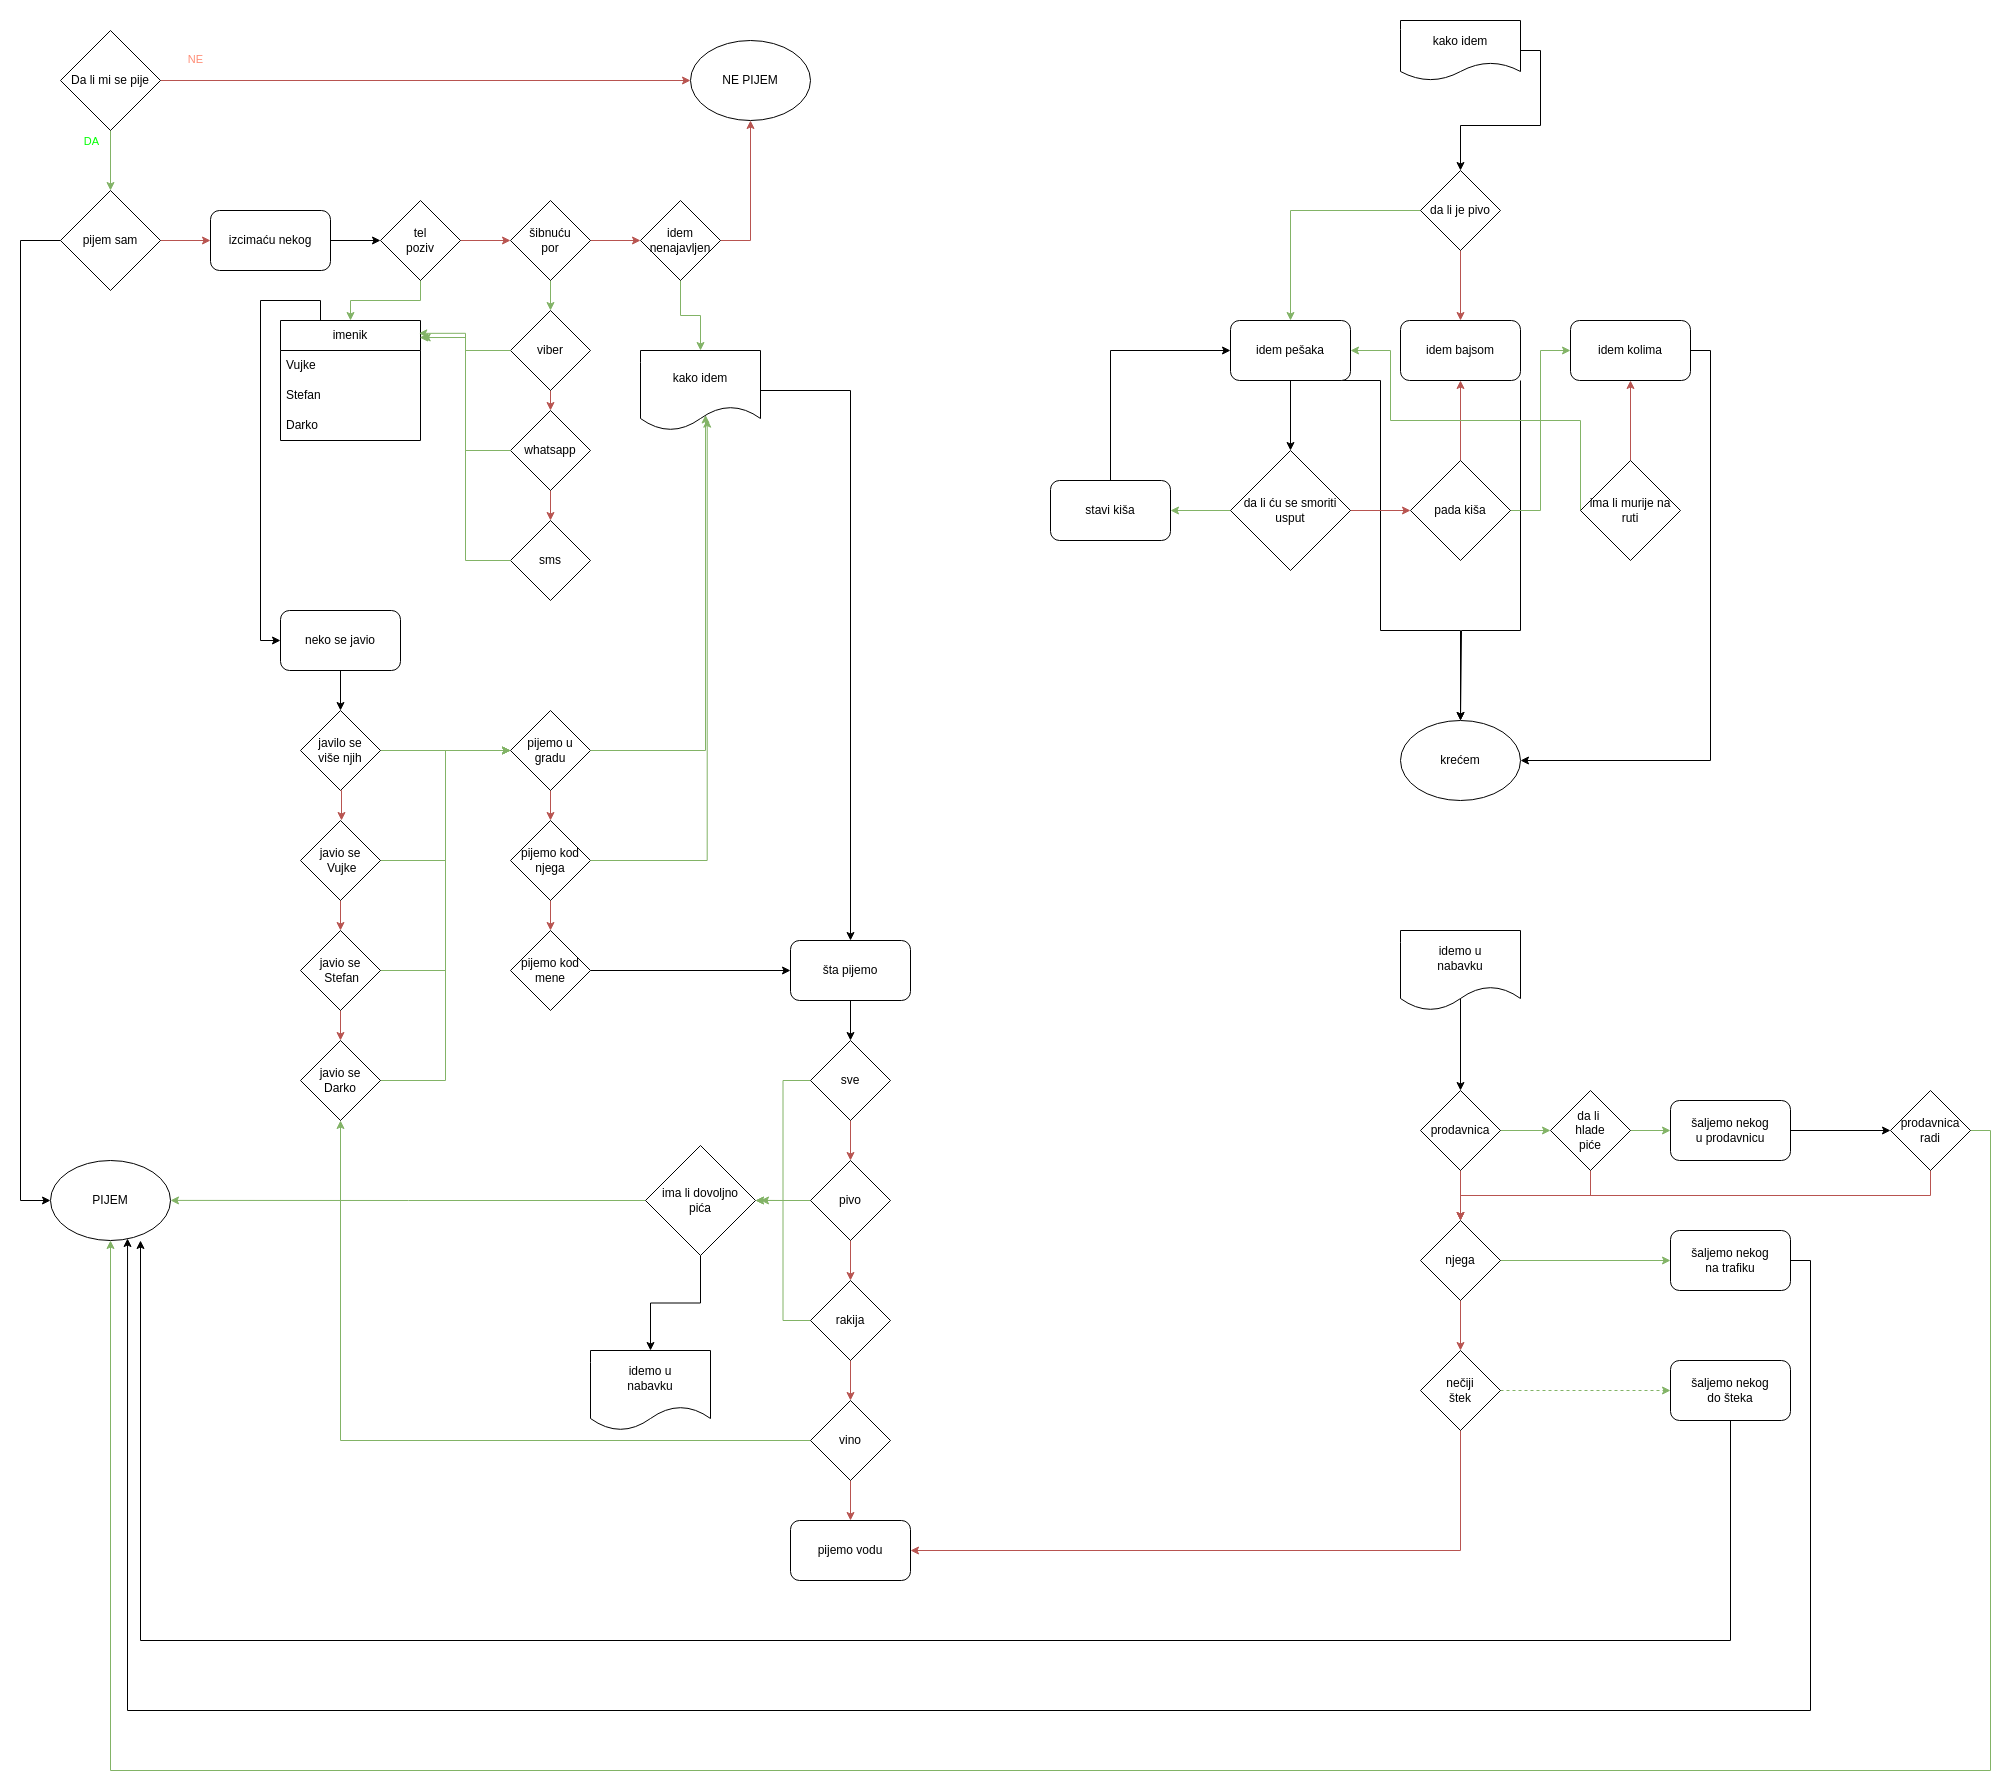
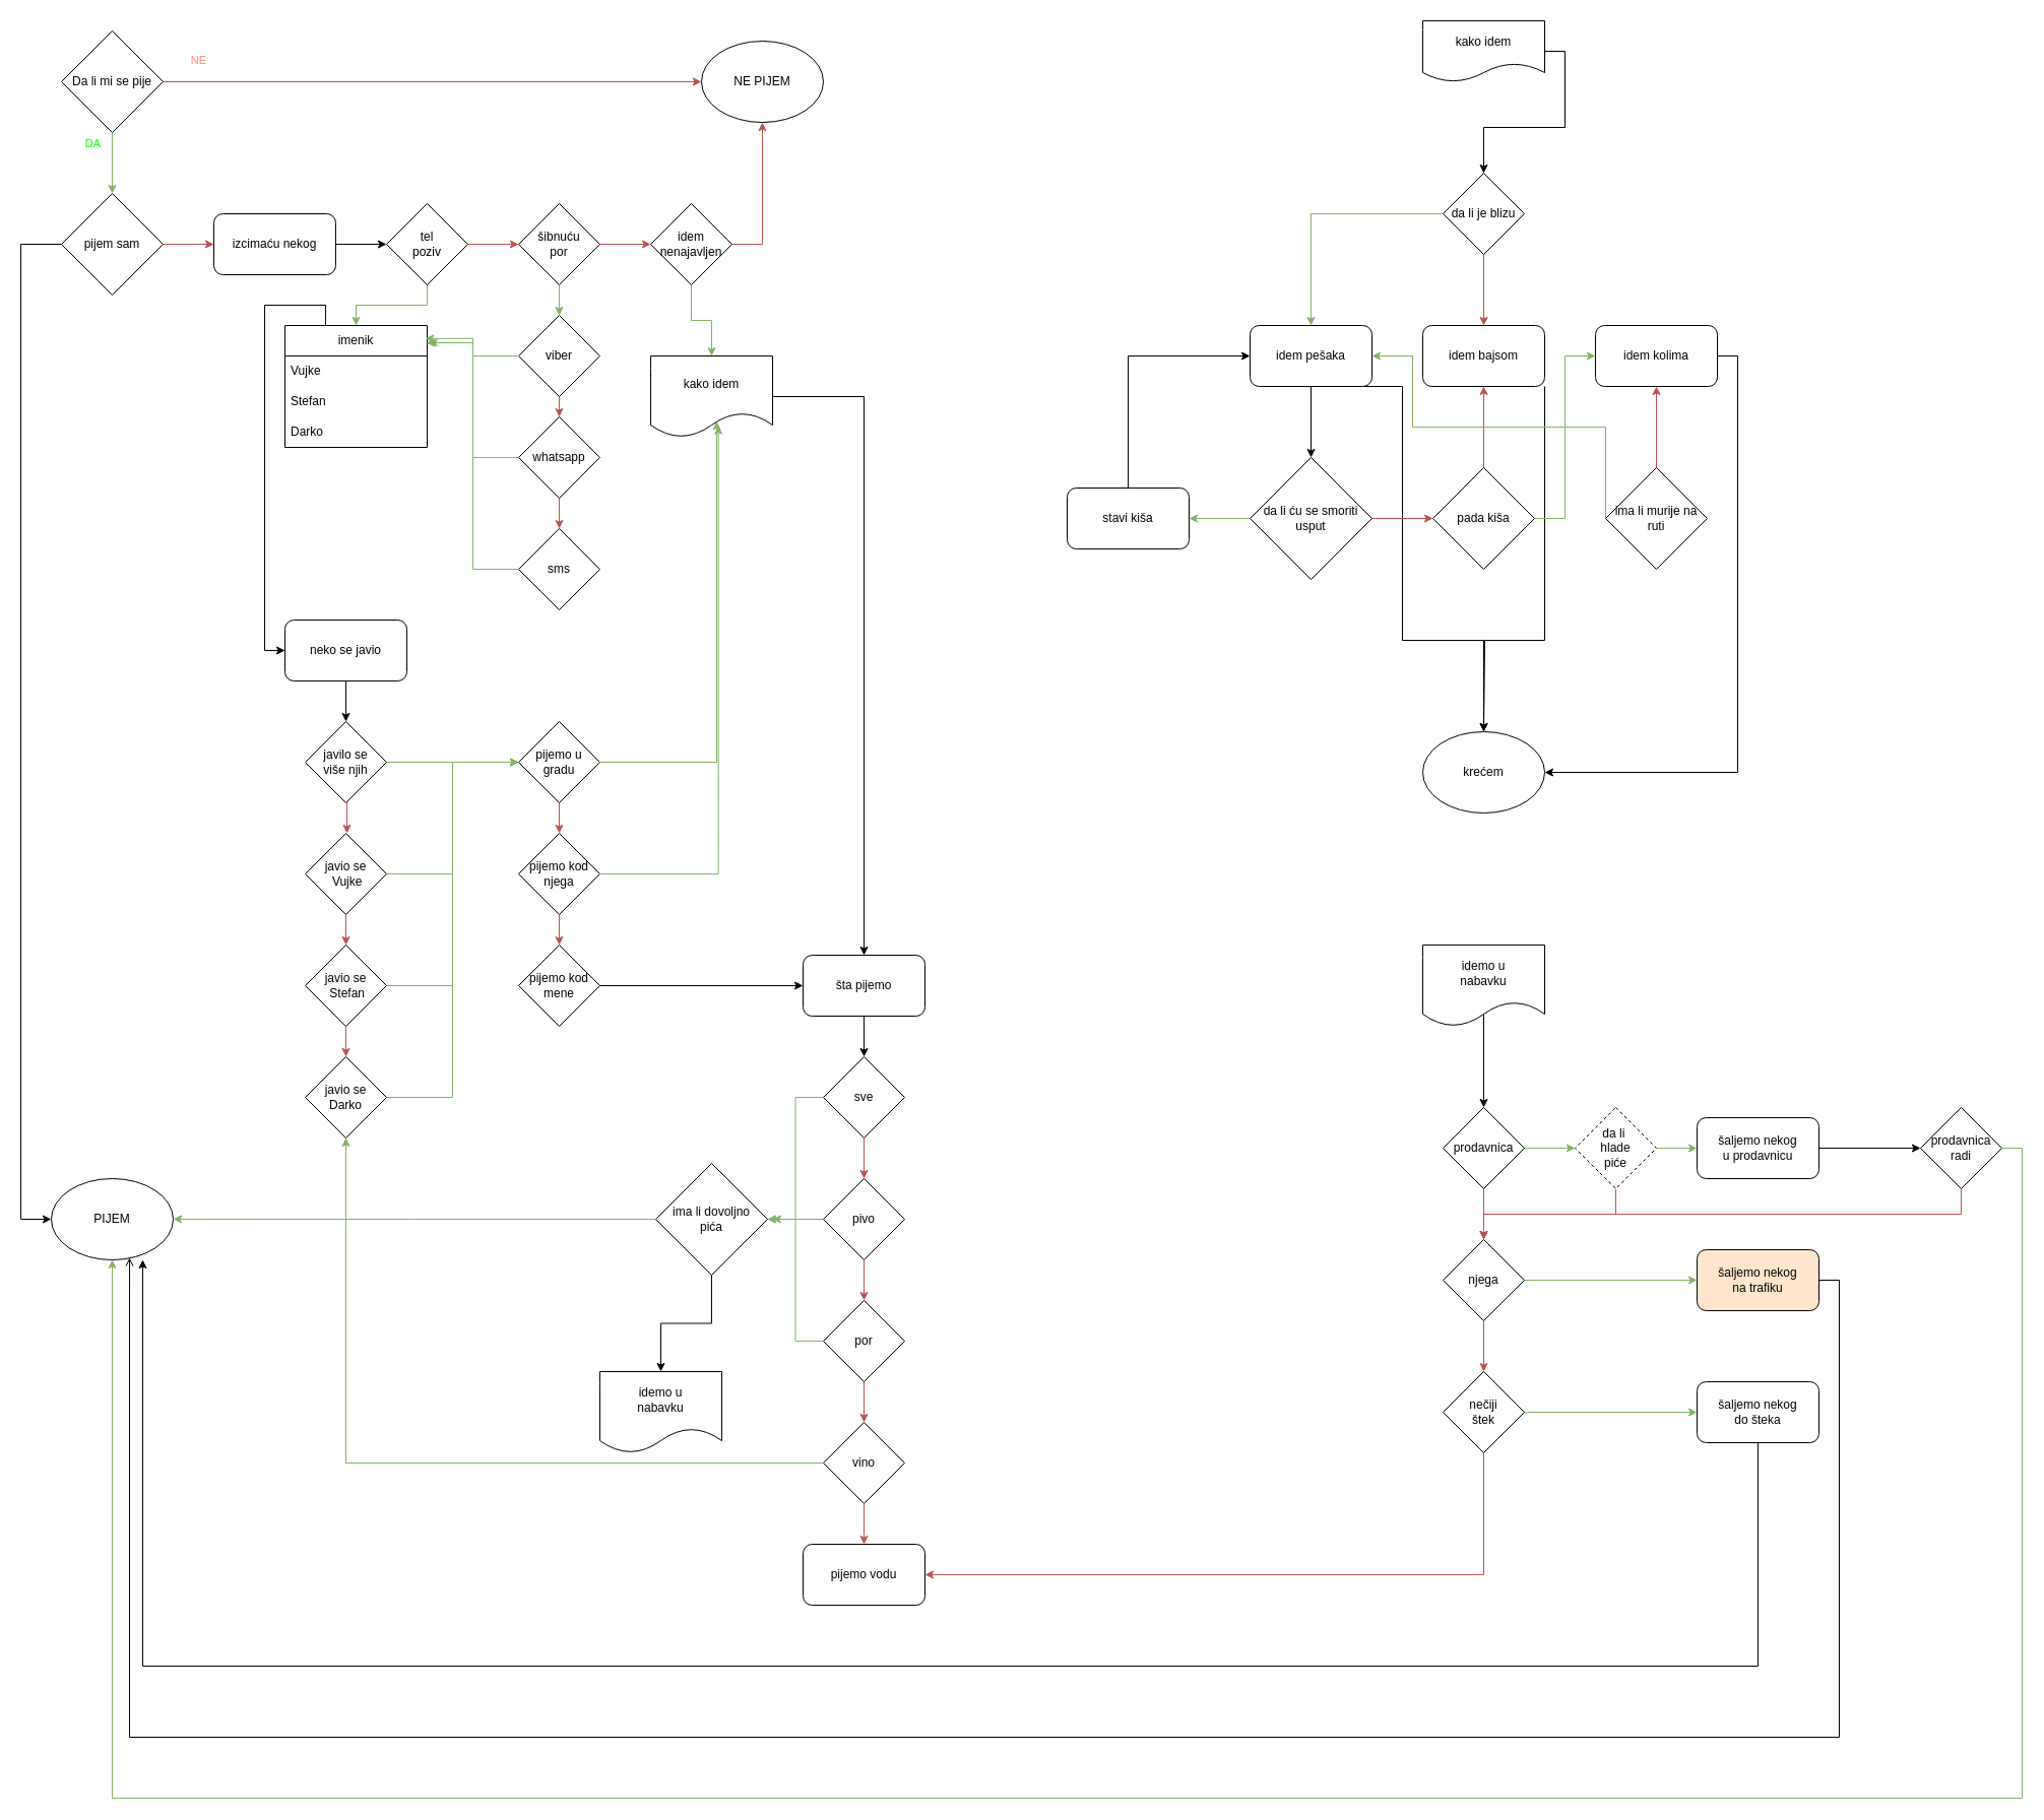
- <mxCell id="34" value="da li je pivo" style="rhombus;whiteSpace=wrap;html=1;" parent="1" vertex="1"><mxGeometry x="1420" y="170" width="80" height="80" as="geometry" /></mxCell>
+ <mxCell id="34" value="da li je blizu" style="rhombus;whiteSpace=wrap;html=1;" parent="1" vertex="1"><mxGeometry x="1420" y="170" width="80" height="80" as="geometry" /></mxCell>
- <mxCell id="119" value="da li&amp;nbsp;&lt;div&gt;hlade&lt;/div&gt;&lt;div&gt;piće&lt;/div&gt;" style="rhombus;whiteSpace=wrap;html=1;" parent="1" vertex="1"><mxGeometry x="1550" y="1090" width="80" height="80" as="geometry" /></mxCell>
+ <mxCell id="119" value="da li&amp;nbsp;&lt;div&gt;hlade&lt;/div&gt;&lt;div&gt;piće&lt;/div&gt;" style="rhombus;whiteSpace=wrap;html=1;dashed=1;" parent="1" vertex="1"><mxGeometry x="1550" y="1090" width="80" height="80" as="geometry" /></mxCell>
- <mxCell id="123" style="edgeStyle=orthogonalEdgeStyle;rounded=0;orthogonalLoop=1;jettySize=auto;html=1;exitX=1;exitY=0.5;exitDx=0;exitDy=0;entryX=0.642;entryY=0.975;entryDx=0;entryDy=0;entryPerimeter=0;" edge="1" parent="1" source="115" target="11"><mxGeometry relative="1" as="geometry"><Array as="points"><mxPoint x="1810" y="1260" /><mxPoint x="1810" y="1710" /><mxPoint x="127" y="1710" /></Array></mxGeometry></mxCell>
+ <mxCell id="123" style="edgeStyle=orthogonalEdgeStyle;rounded=0;orthogonalLoop=1;jettySize=auto;html=1;exitX=1;exitY=0.5;exitDx=0;exitDy=0;entryX=0.642;entryY=0.975;entryDx=0;entryDy=0;entryPerimeter=0;endArrow=open;" edge="1" parent="1" source="115" target="11"><mxGeometry relative="1" as="geometry"><Array as="points"><mxPoint x="1810" y="1260" /><mxPoint x="1810" y="1710" /><mxPoint x="127" y="1710" /></Array></mxGeometry></mxCell>
- <mxCell id="115" value="šaljemo nekog&lt;div&gt;na trafiku&lt;/div&gt;" style="rounded=1;whiteSpace=wrap;html=1;" parent="1" vertex="1"><mxGeometry x="1670" y="1230" width="120" height="60" as="geometry" /></mxCell>
+ <mxCell id="115" value="šaljemo nekog&lt;div&gt;na trafiku&lt;/div&gt;" style="rounded=1;whiteSpace=wrap;html=1;fillColor=#ffe6cc;" parent="1" vertex="1"><mxGeometry x="1670" y="1230" width="120" height="60" as="geometry" /></mxCell>
- <mxCell id="93" value="rakija" style="rhombus;whiteSpace=wrap;html=1;" parent="1" vertex="1"><mxGeometry x="810" y="1280" width="80" height="80" as="geometry" /></mxCell>
+ <mxCell id="93" value="por" style="rhombus;whiteSpace=wrap;html=1;" parent="1" vertex="1"><mxGeometry x="810" y="1280" width="80" height="80" as="geometry" /></mxCell>
- <mxCell id="110" style="edgeStyle=orthogonalEdgeStyle;rounded=0;orthogonalLoop=1;jettySize=auto;html=1;exitX=1;exitY=0.5;exitDx=0;exitDy=0;entryX=0;entryY=0.5;entryDx=0;entryDy=0;fillColor=#d5e8d4;strokeColor=#82b366;dashed=1;" parent="1" source="112" target="116" edge="1"><mxGeometry relative="1" as="geometry" /></mxCell>
+ <mxCell id="110" style="edgeStyle=orthogonalEdgeStyle;rounded=0;orthogonalLoop=1;jettySize=auto;html=1;exitX=1;exitY=0.5;exitDx=0;exitDy=0;entryX=0;entryY=0.5;entryDx=0;entryDy=0;fillColor=#d5e8d4;strokeColor=#82b366;" parent="1" source="112" target="116" edge="1"><mxGeometry relative="1" as="geometry" /></mxCell>
